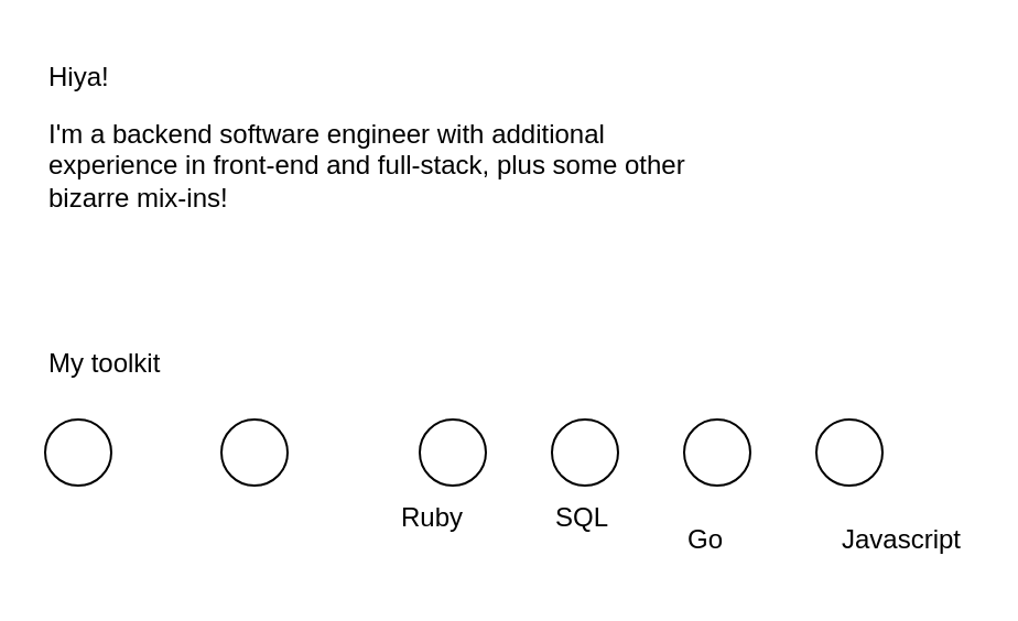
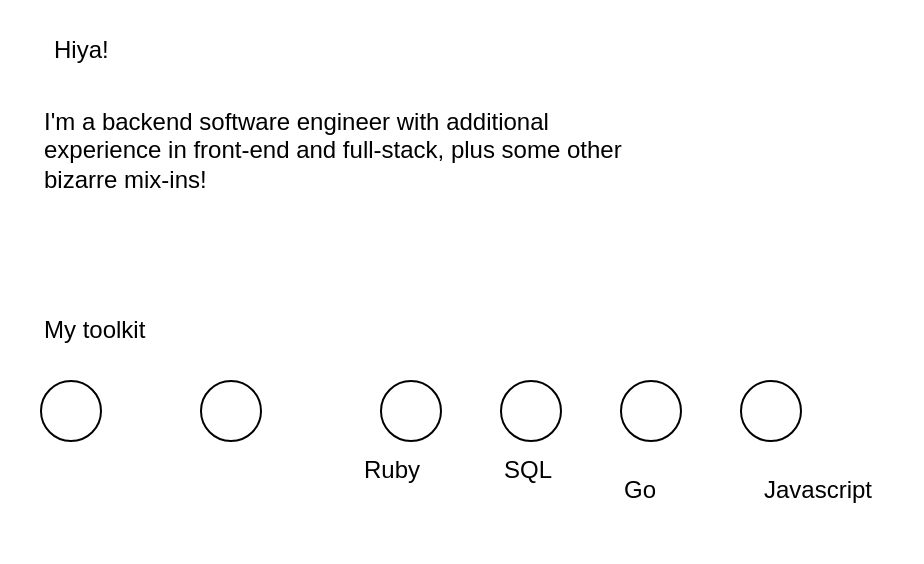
- <mxCell id="2" value="Hiya!&amp;nbsp;" style="text;strokeColor=none;align=left;fillColor=none;html=1;verticalAlign=middle;whiteSpace=wrap;rounded=0;" vertex="1" parent="1"><mxGeometry x="20" y="20" width="60" height="30" as="geometry" /></mxCell>
+ <mxCell id="2" value="Hiya!&amp;nbsp;" style="text;strokeColor=none;align=left;fillColor=none;html=1;verticalAlign=middle;whiteSpace=wrap;rounded=0;" vertex="1" parent="1"><mxGeometry x="25" y="10" width="60" height="30" as="geometry" /></mxCell>
